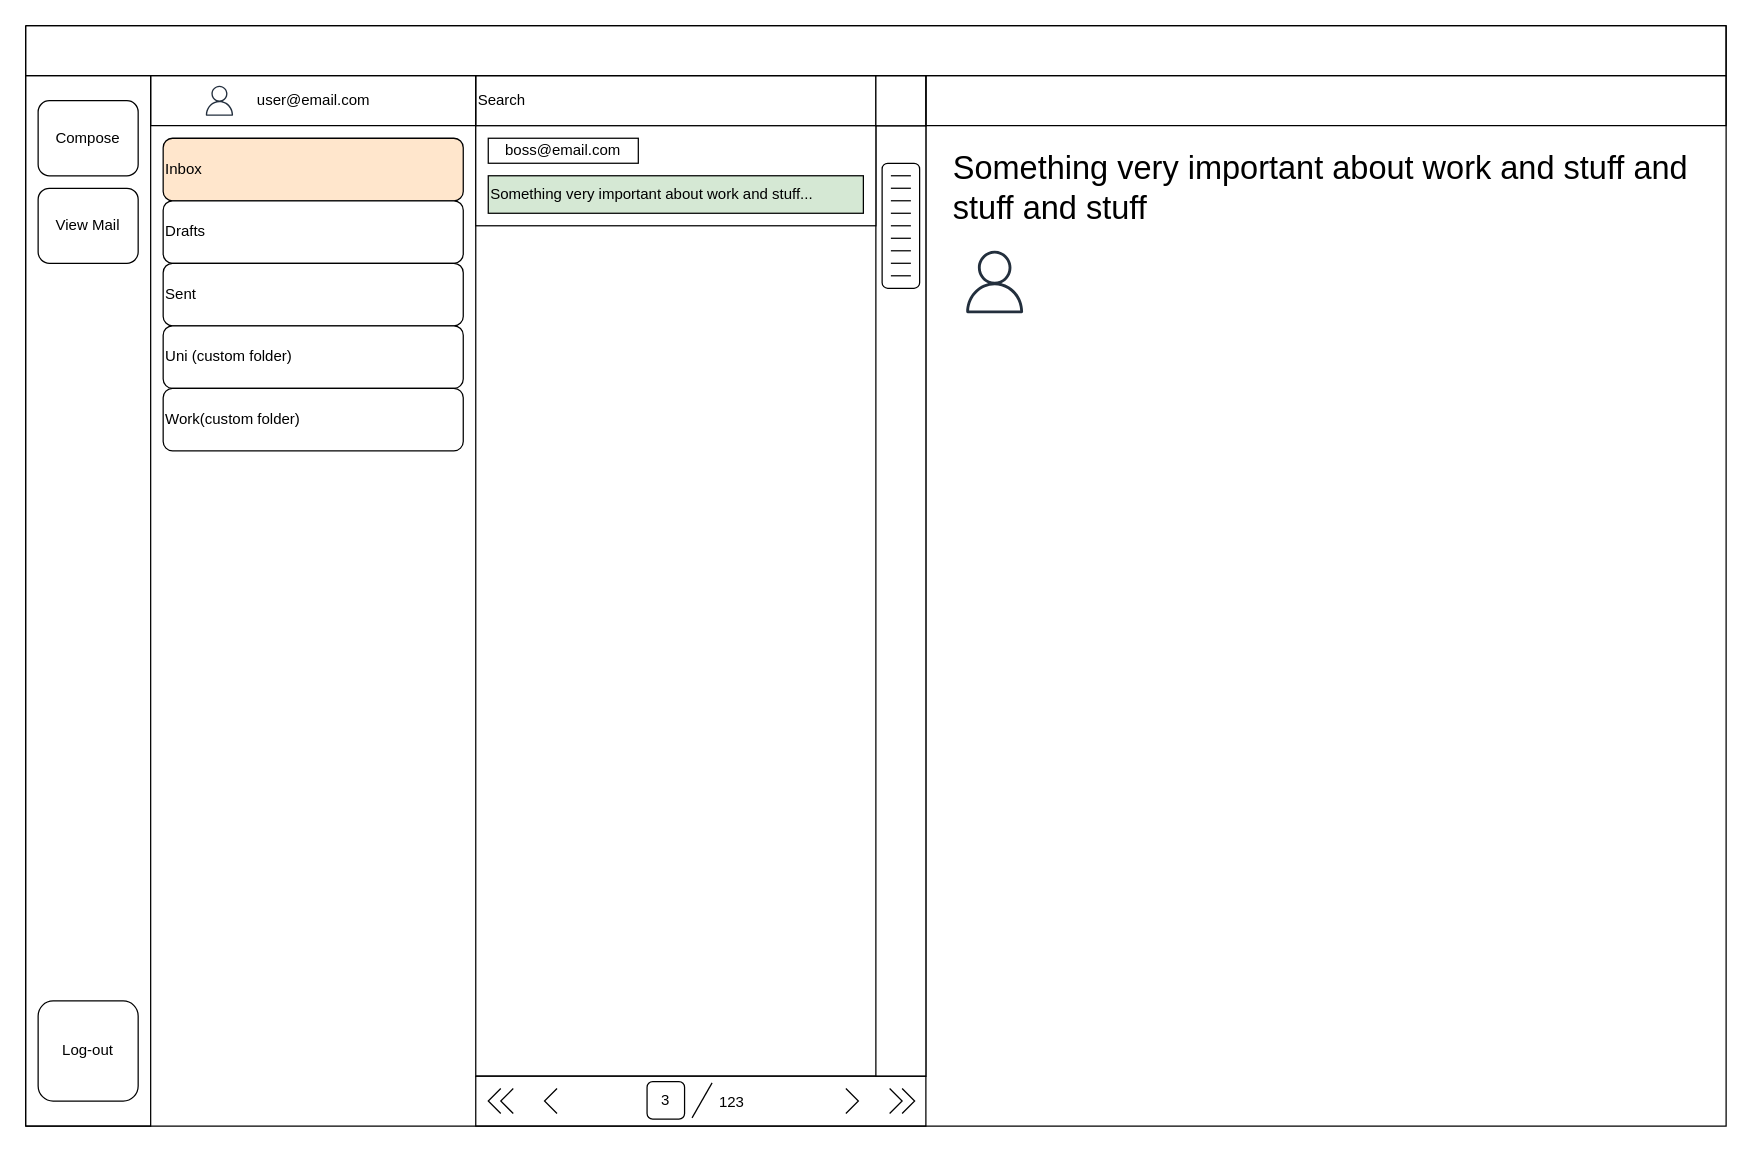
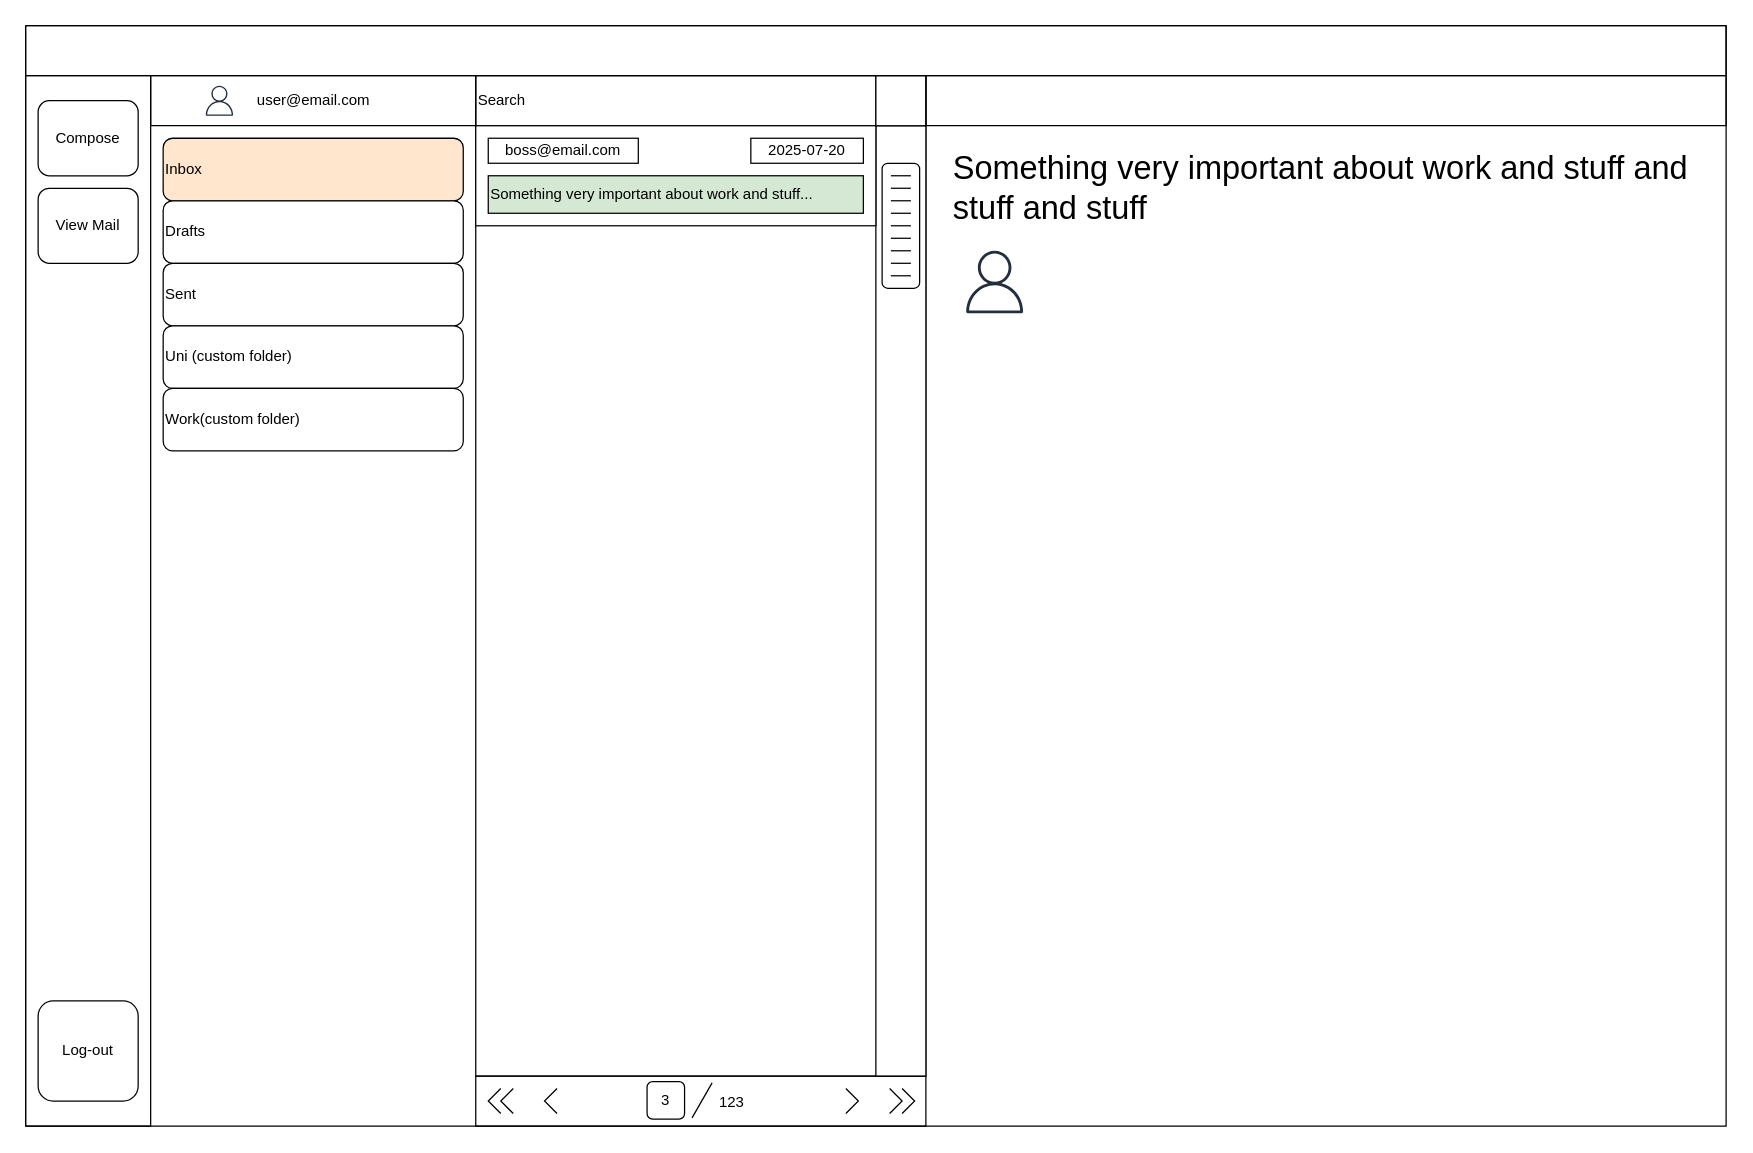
+ <mxCell id="28" value="2025-07-20" style="rounded=0;whiteSpace=wrap;html=1;" vertex="1" parent="2"><mxGeometry x="580" y="90" width="90" height="20" as="geometry" /></mxCell>
